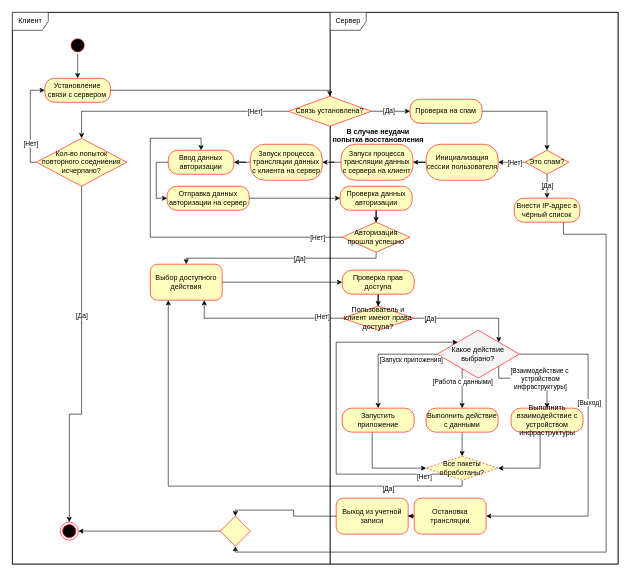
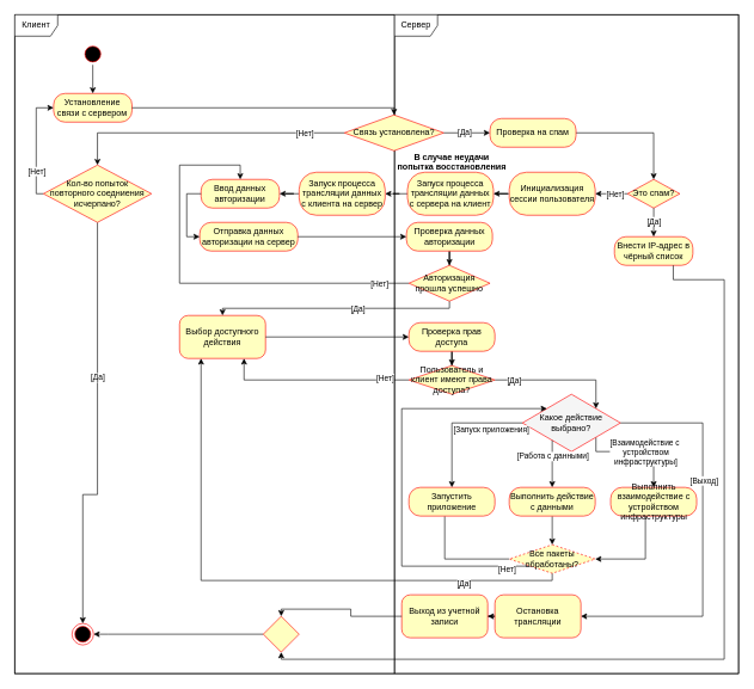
- <mxCell id="67" style="edgeStyle=orthogonalEdgeStyle;rounded=0;orthogonalLoop=1;jettySize=auto;html=1;entryX=0;entryY=0.5;entryDx=0;entryDy=0;" parent="2" source="68" target="90" edge="1"><mxGeometry relative="1" as="geometry"><Array as="points"><mxPoint x="600" y="760" /></Array></mxGeometry></mxCell>
+ <mxCell id="67" style="edgeStyle=orthogonalEdgeStyle;rounded=0;orthogonalLoop=1;jettySize=auto;html=1;entryX=0;entryY=0.5;entryDx=0;entryDy=0;endArrow=none;" parent="2" source="68" target="90" edge="1"><mxGeometry relative="1" as="geometry"><Array as="points"><mxPoint x="600" y="760" /></Array></mxGeometry></mxCell>
